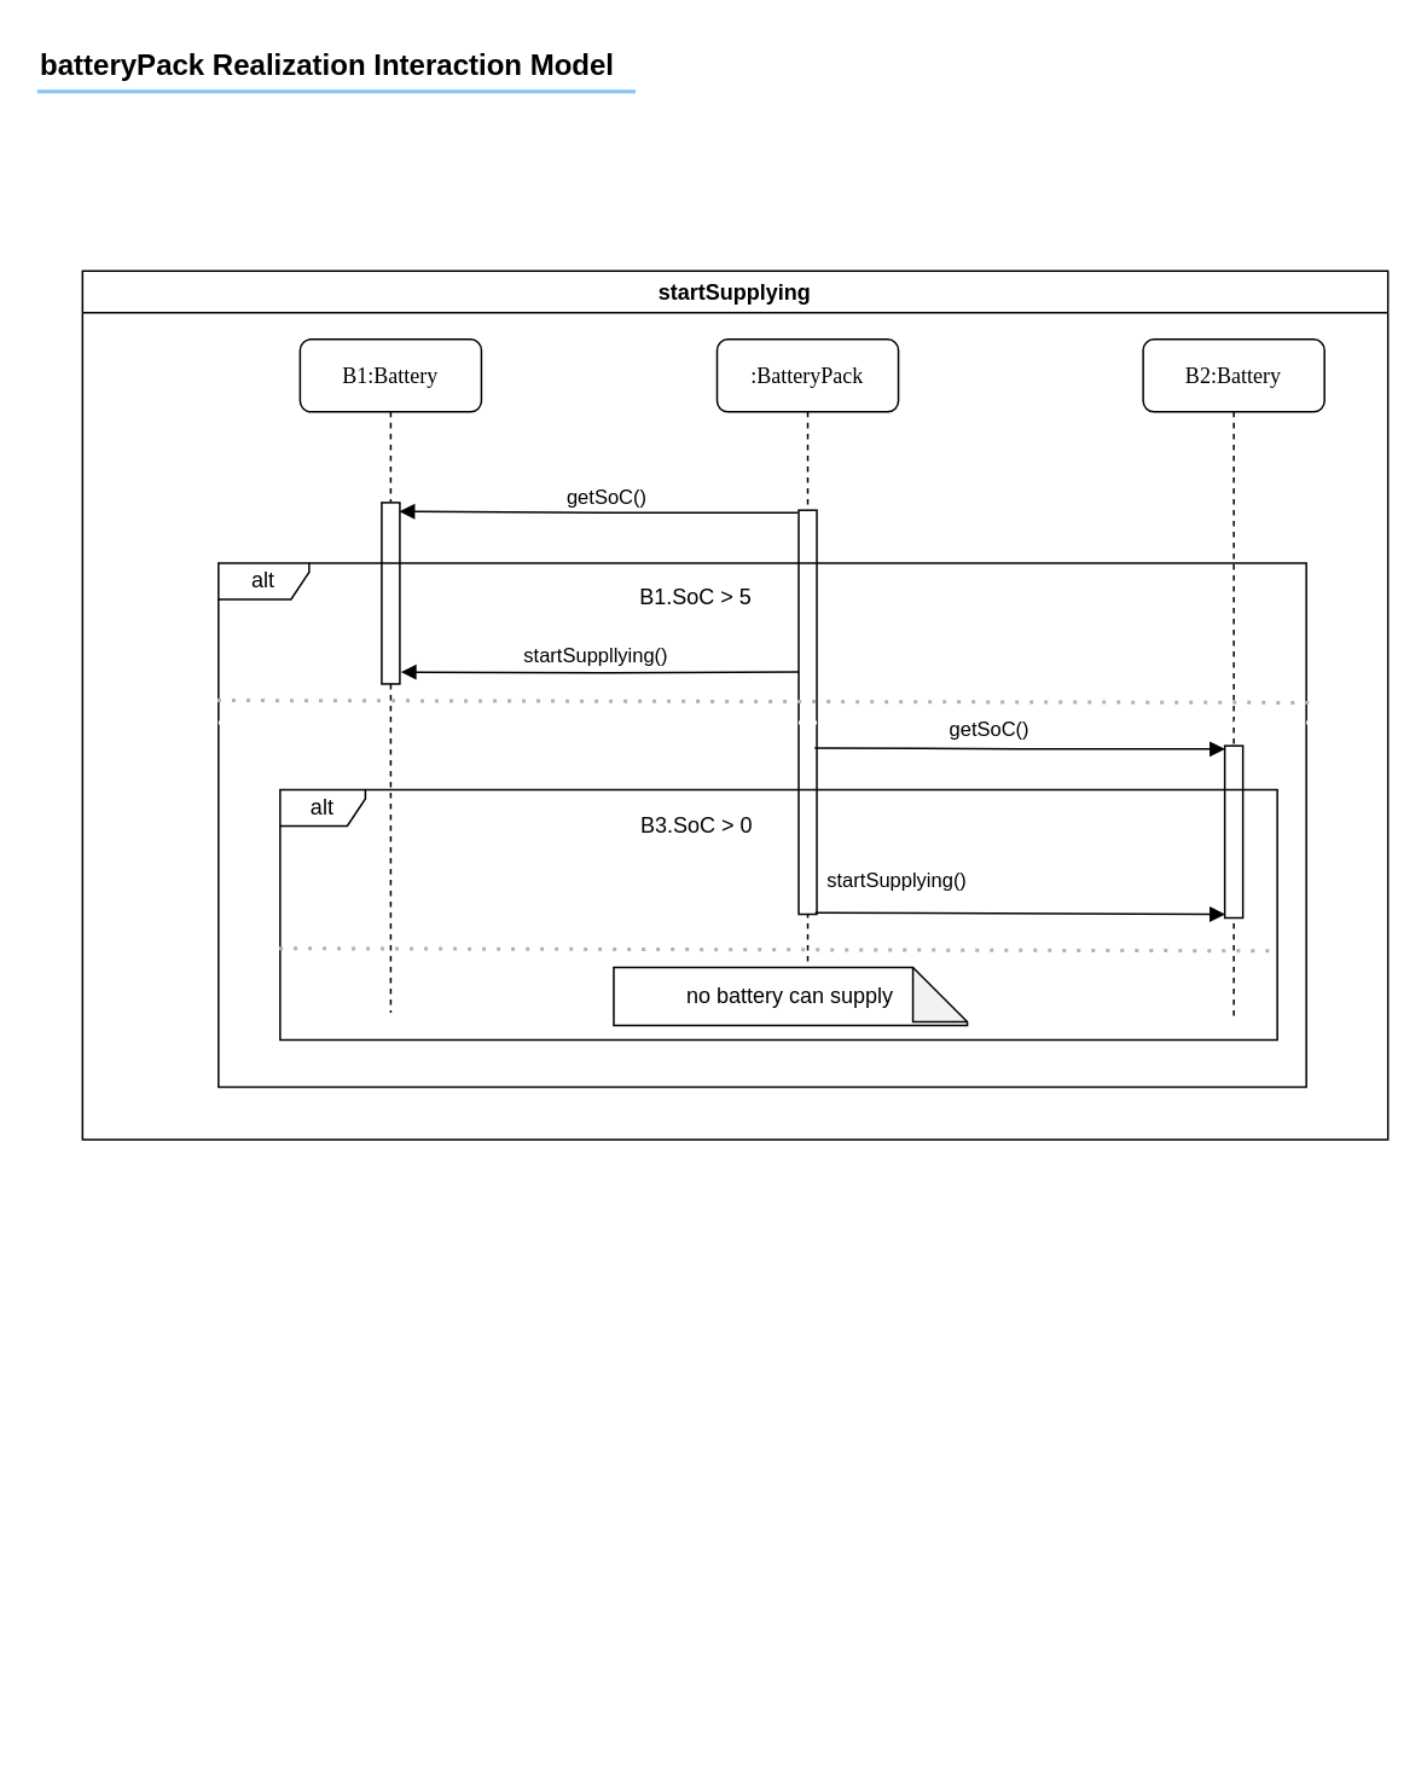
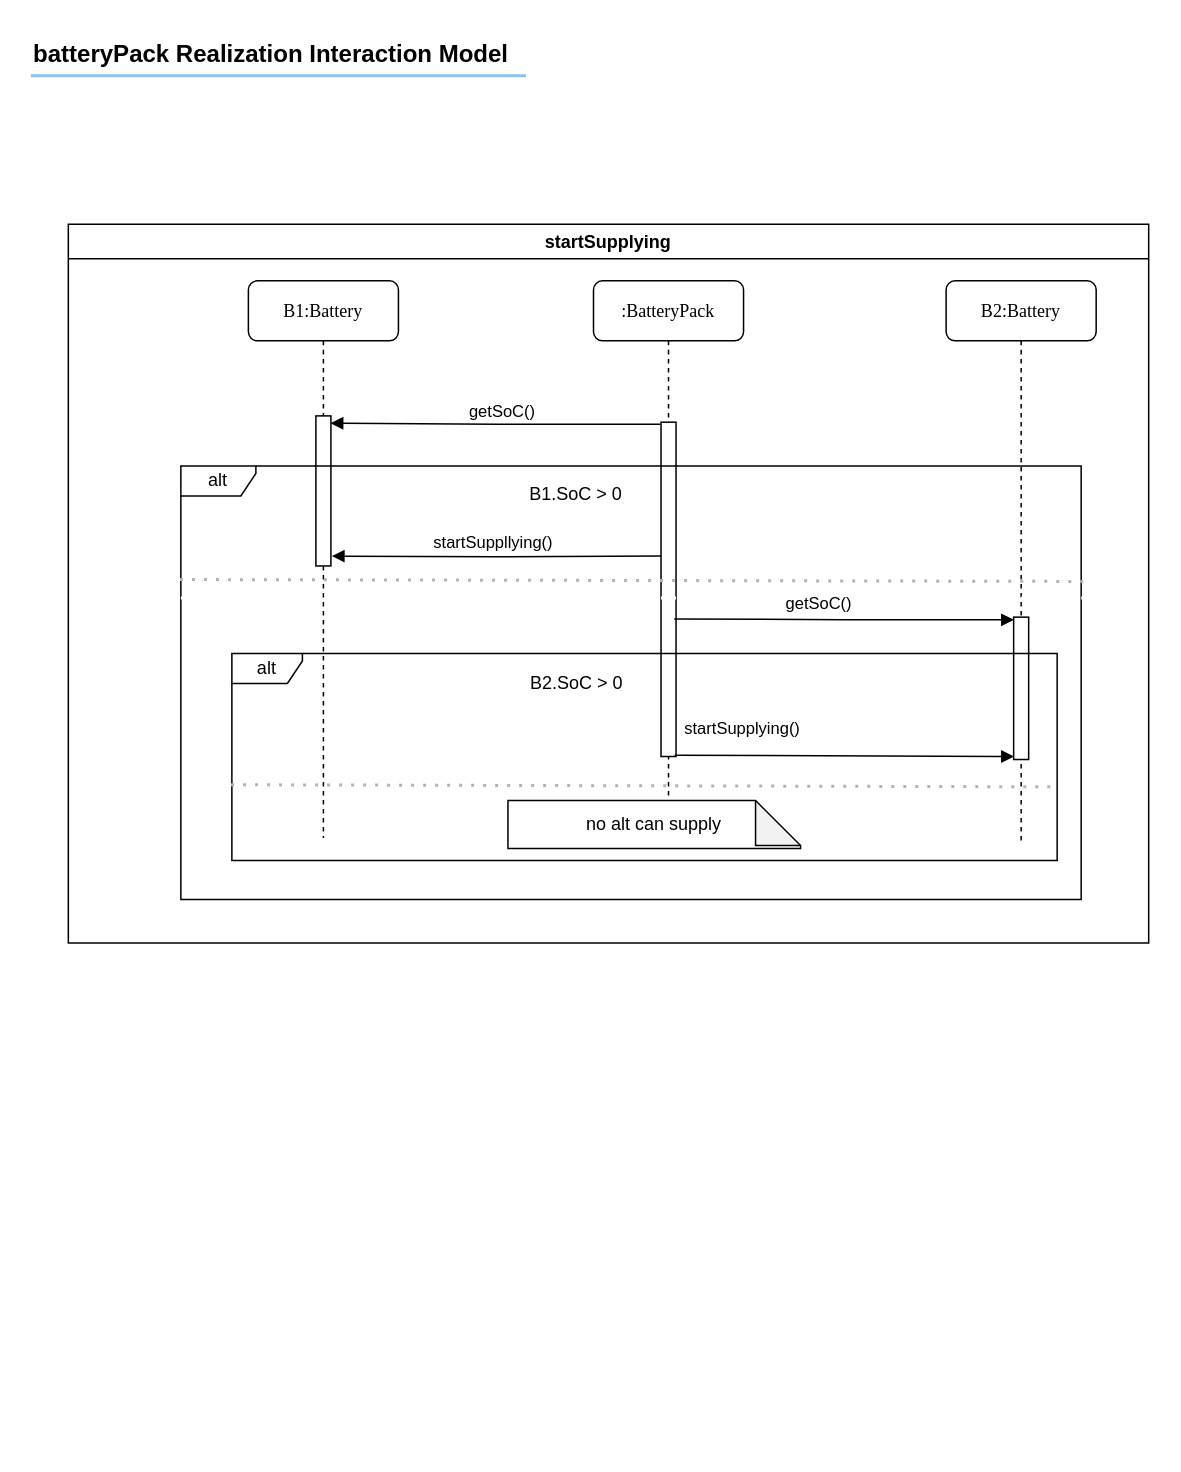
- <mxCell id="18" value="B1.SoC &amp;gt; 5" style="text;html=1;align=center;verticalAlign=middle;whiteSpace=wrap;rounded=0;fillColor=default;" parent="11" vertex="1"><mxGeometry x="299" y="165" width="79" height="30" as="geometry" /></mxCell>
+ <mxCell id="18" value="B1.SoC &amp;gt; 0" style="text;html=1;align=center;verticalAlign=middle;whiteSpace=wrap;rounded=0;fillColor=default;" parent="11" vertex="1"><mxGeometry x="299" y="165" width="79" height="30" as="geometry" /></mxCell>
- <mxCell id="19" value="B3.SoC &amp;gt; 0" style="text;html=1;align=center;verticalAlign=middle;whiteSpace=wrap;rounded=0;strokeColor=#FFFFFF;comic=0;" parent="11" vertex="1"><mxGeometry x="303.5" y="290.5" width="70" height="30" as="geometry" /></mxCell>
+ <mxCell id="19" value="B2.SoC &amp;gt; 0" style="text;html=1;align=center;verticalAlign=middle;whiteSpace=wrap;rounded=0;strokeColor=#FFFFFF;comic=0;" parent="11" vertex="1"><mxGeometry x="303.5" y="290.5" width="70" height="30" as="geometry" /></mxCell>
- <mxCell id="20" value="no battery can supply" style="shape=note;whiteSpace=wrap;html=1;backgroundOutline=1;darkOpacity=0.05;" parent="11" vertex="1"><mxGeometry x="293" y="384" width="195" height="32" as="geometry" /></mxCell>
+ <mxCell id="20" value="no alt can supply" style="shape=note;whiteSpace=wrap;html=1;backgroundOutline=1;darkOpacity=0.05;" parent="11" vertex="1"><mxGeometry x="293" y="384" width="195" height="32" as="geometry" /></mxCell>
